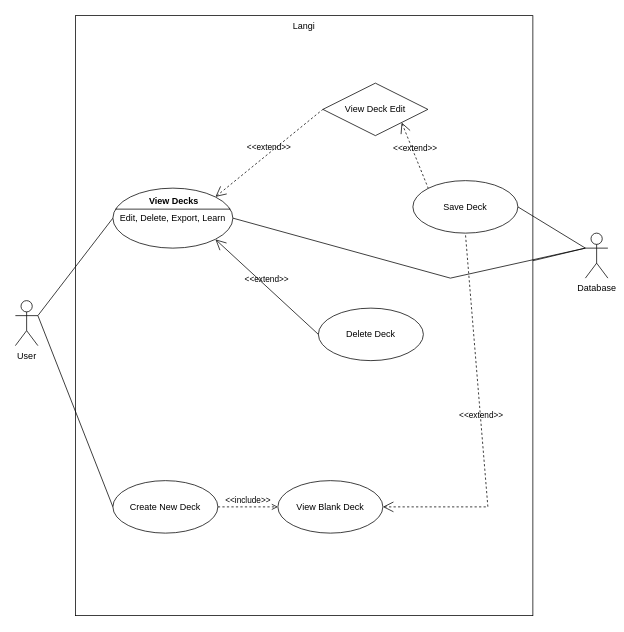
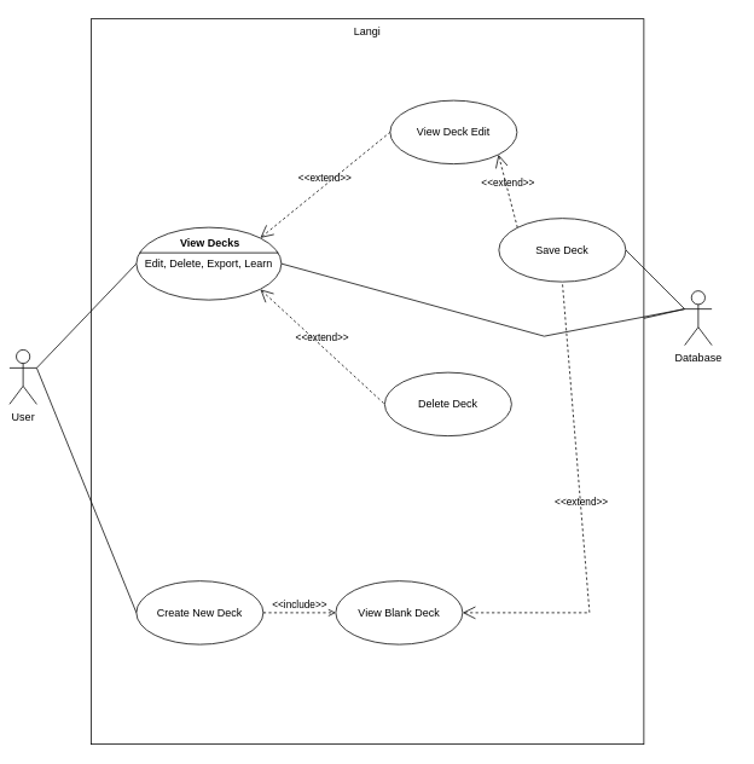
- <mxCell id="11" value="View Deck Edit" style="rhombus;whiteSpace=wrap;html=1;" parent="1" vertex="1"><mxGeometry x="430" y="110" width="140" height="70" as="geometry" /></mxCell>
+ <mxCell id="11" value="View Deck Edit" style="ellipse;whiteSpace=wrap;html=1;" parent="1" vertex="1"><mxGeometry x="430" y="110" width="140" height="70" as="geometry" /></mxCell>
- <mxCell id="10" value="Database" style="shape=umlActor;html=1;verticalLabelPosition=bottom;verticalAlign=top;align=center;" parent="1" vertex="1"><mxGeometry x="780" y="310" width="30" height="60" as="geometry" /></mxCell>
+ <mxCell id="10" value="Database" style="shape=umlActor;html=1;verticalLabelPosition=bottom;verticalAlign=top;align=center;" parent="1" vertex="1"><mxGeometry x="755" y="320" width="30" height="60" as="geometry" /></mxCell>
- <mxCell id="14" value="&amp;lt;&amp;lt;extend&amp;gt;&amp;gt;" style="edgeStyle=none;html=1;startArrow=open;endArrow=none;startSize=12;verticalAlign=bottom;dashed=0;labelBackgroundColor=none;rounded=0;entryX=0;entryY=0.5;entryDx=0;entryDy=0;exitX=0.855;exitY=0.855;exitDx=0;exitDy=0;exitPerimeter=0;" parent="1" source="16" target="13" edge="1"><mxGeometry width="160" relative="1" as="geometry"><mxPoint x="249.497" y="399.749" as="sourcePoint" /><mxPoint x="450" y="570" as="targetPoint" /></mxGeometry></mxCell>
+ <mxCell id="14" value="&amp;lt;&amp;lt;extend&amp;gt;&amp;gt;" style="edgeStyle=none;html=1;startArrow=open;endArrow=none;startSize=12;verticalAlign=bottom;dashed=1;labelBackgroundColor=none;rounded=0;entryX=0;entryY=0.5;entryDx=0;entryDy=0;exitX=0.855;exitY=0.855;exitDx=0;exitDy=0;exitPerimeter=0;" parent="1" source="16" target="13" edge="1"><mxGeometry width="160" relative="1" as="geometry"><mxPoint x="249.497" y="399.749" as="sourcePoint" /><mxPoint x="450" y="570" as="targetPoint" /></mxGeometry></mxCell>
- <mxCell id="5" value="User&lt;br&gt;" style="shape=umlActor;html=1;verticalLabelPosition=bottom;verticalAlign=top;align=center;" parent="1" vertex="1"><mxGeometry x="20" y="400" width="30" height="60" as="geometry" /></mxCell>
+ <mxCell id="5" value="User&lt;br&gt;" style="shape=umlActor;html=1;verticalLabelPosition=bottom;verticalAlign=top;align=center;" parent="1" vertex="1"><mxGeometry x="10" y="385" width="30" height="60" as="geometry" /></mxCell>
